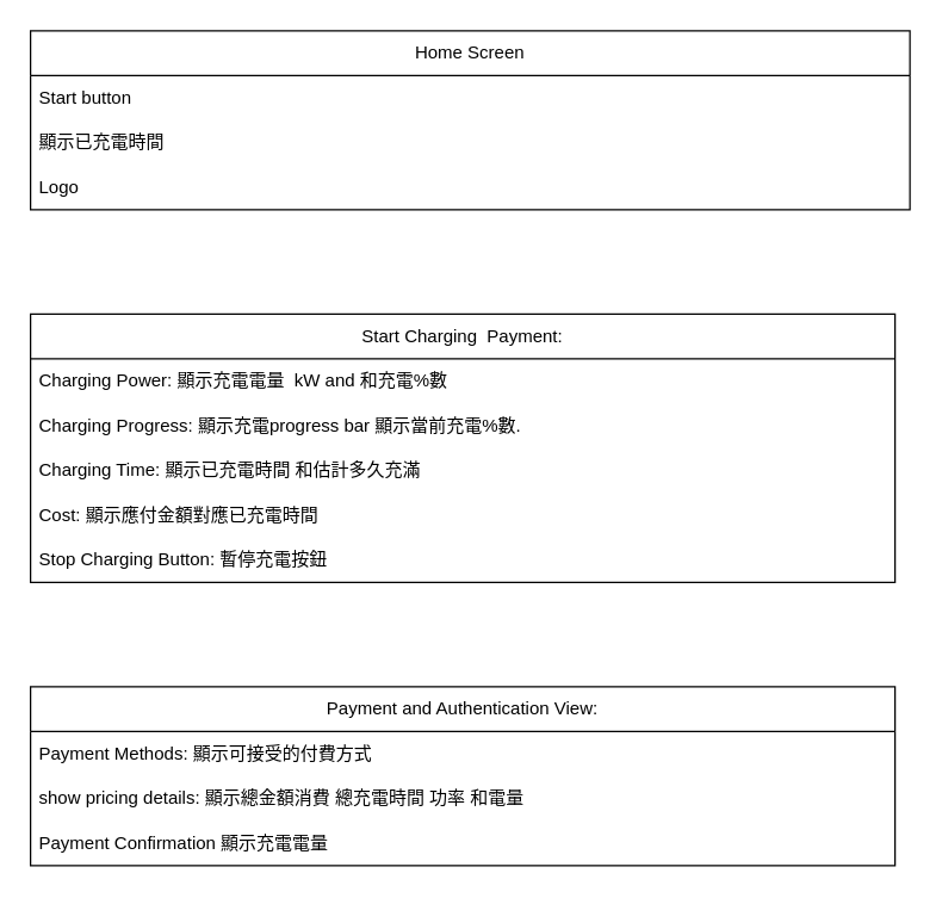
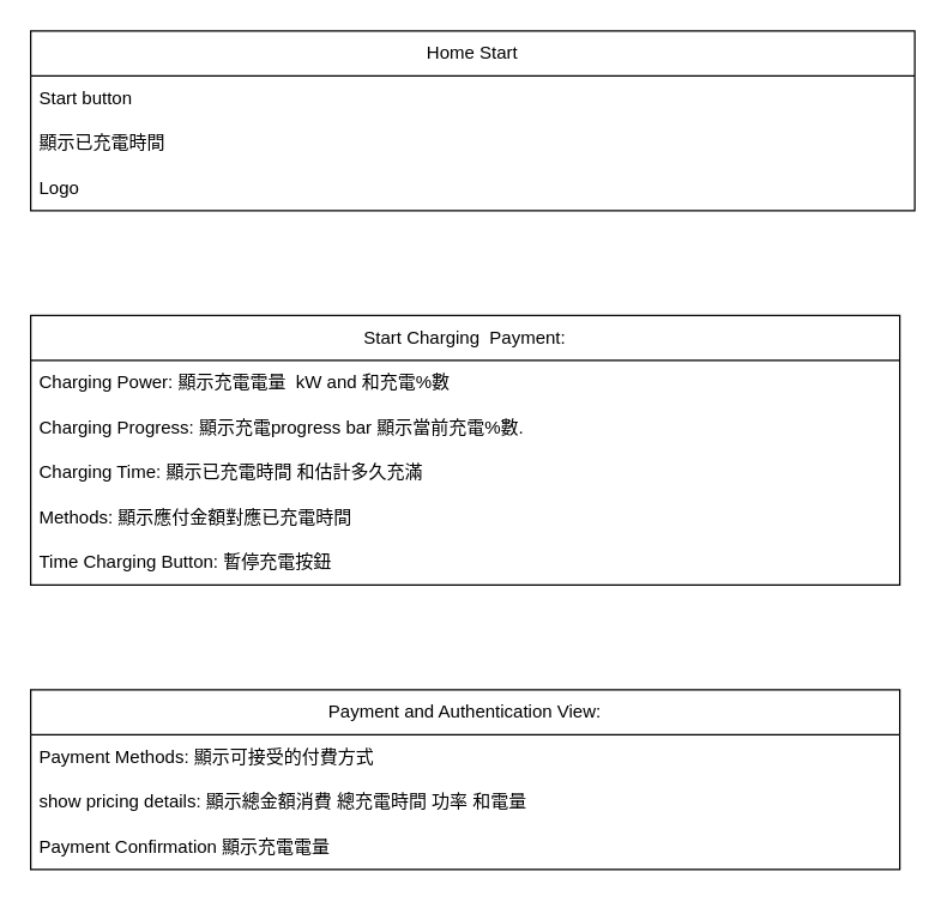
- <mxCell id="2" value="Home Screen" style="swimlane;fontStyle=0;childLayout=stackLayout;horizontal=1;startSize=30;horizontalStack=0;resizeParent=1;resizeParentMax=0;resizeLast=0;collapsible=1;marginBottom=0;whiteSpace=wrap;html=1;" parent="1" vertex="1"><mxGeometry x="20" y="20" width="590" height="120" as="geometry" /></mxCell>
+ <mxCell id="2" value="Home Start" style="swimlane;fontStyle=0;childLayout=stackLayout;horizontal=1;startSize=30;horizontalStack=0;resizeParent=1;resizeParentMax=0;resizeLast=0;collapsible=1;marginBottom=0;whiteSpace=wrap;html=1;" parent="1" vertex="1"><mxGeometry x="20" y="20" width="590" height="120" as="geometry" /></mxCell>
- <mxCell id="14" value="Cost: 顯示應付金額對應已充電時間" style="text;strokeColor=none;fillColor=none;align=left;verticalAlign=middle;spacingLeft=4;spacingRight=4;overflow=hidden;points=[[0,0.5],[1,0.5]];portConstraint=eastwest;rotatable=0;whiteSpace=wrap;html=1;" parent="10" vertex="1"><mxGeometry y="120" width="580" height="30" as="geometry" /></mxCell>
+ <mxCell id="14" value="Methods: 顯示應付金額對應已充電時間" style="text;strokeColor=none;fillColor=none;align=left;verticalAlign=middle;spacingLeft=4;spacingRight=4;overflow=hidden;points=[[0,0.5],[1,0.5]];portConstraint=eastwest;rotatable=0;whiteSpace=wrap;html=1;" parent="10" vertex="1"><mxGeometry y="120" width="580" height="30" as="geometry" /></mxCell>
- <mxCell id="15" value="Stop Charging Button: 暫停充電按鈕" style="text;strokeColor=none;fillColor=none;align=left;verticalAlign=middle;spacingLeft=4;spacingRight=4;overflow=hidden;points=[[0,0.5],[1,0.5]];portConstraint=eastwest;rotatable=0;whiteSpace=wrap;html=1;" vertex="1" parent="10"><mxGeometry y="150" width="580" height="30" as="geometry" /></mxCell>
+ <mxCell id="15" value="Time Charging Button: 暫停充電按鈕" style="text;strokeColor=none;fillColor=none;align=left;verticalAlign=middle;spacingLeft=4;spacingRight=4;overflow=hidden;points=[[0,0.5],[1,0.5]];portConstraint=eastwest;rotatable=0;whiteSpace=wrap;html=1;" vertex="1" parent="10"><mxGeometry y="150" width="580" height="30" as="geometry" /></mxCell>
